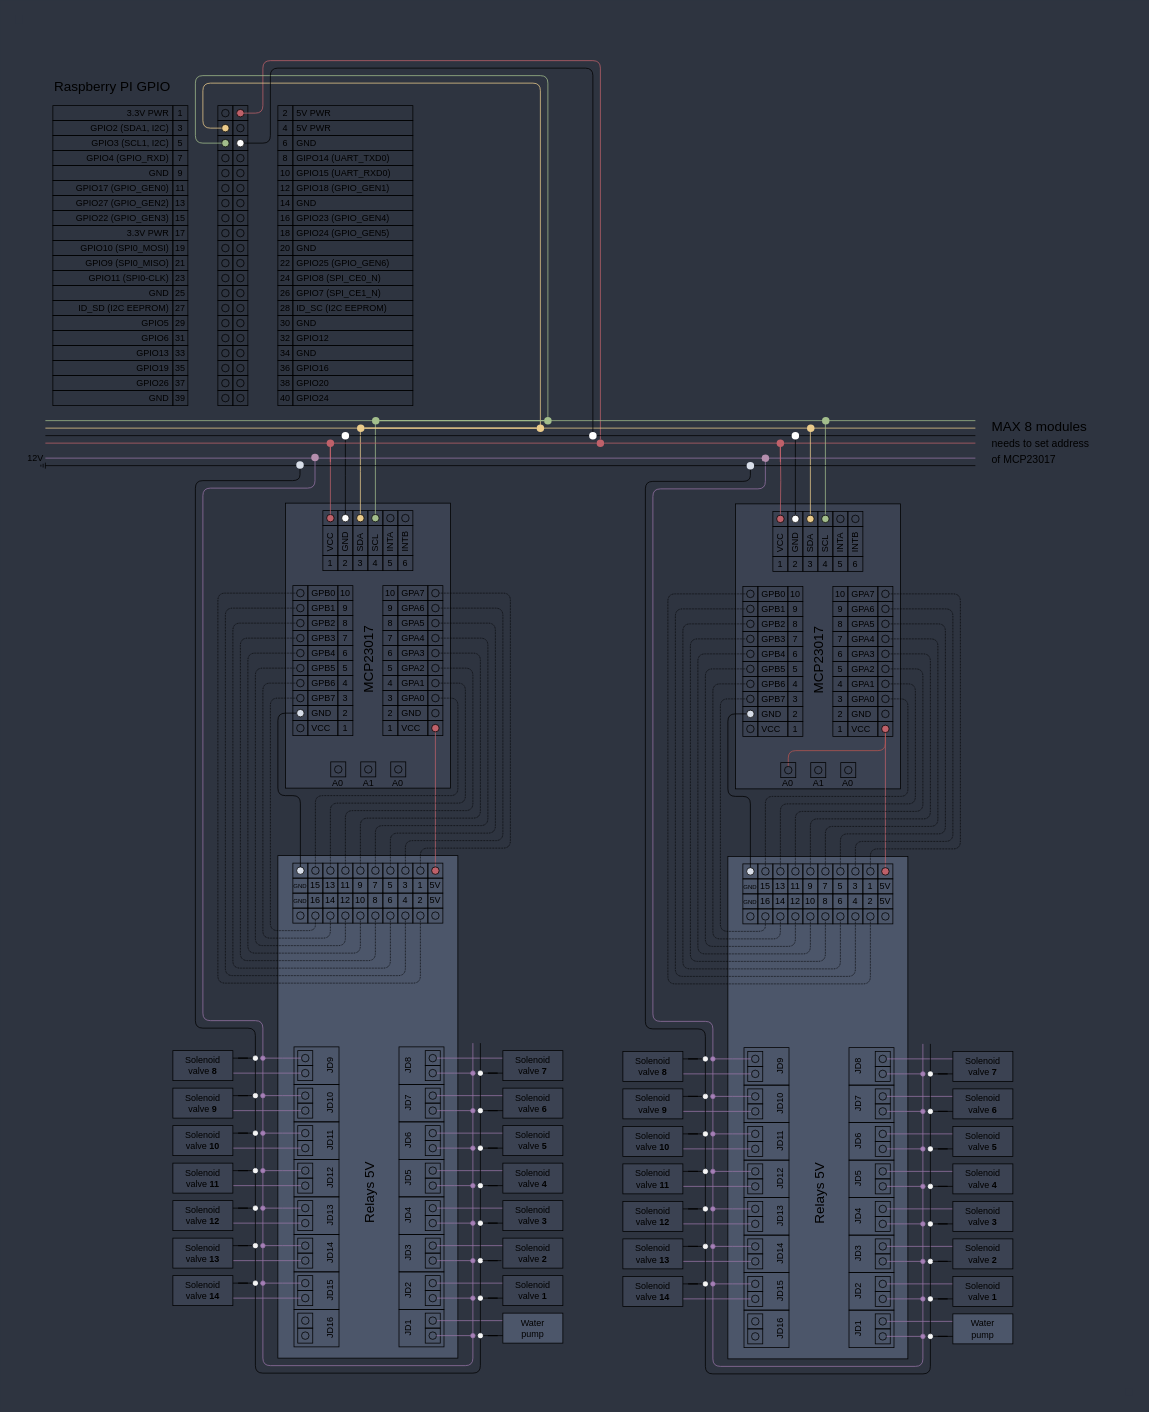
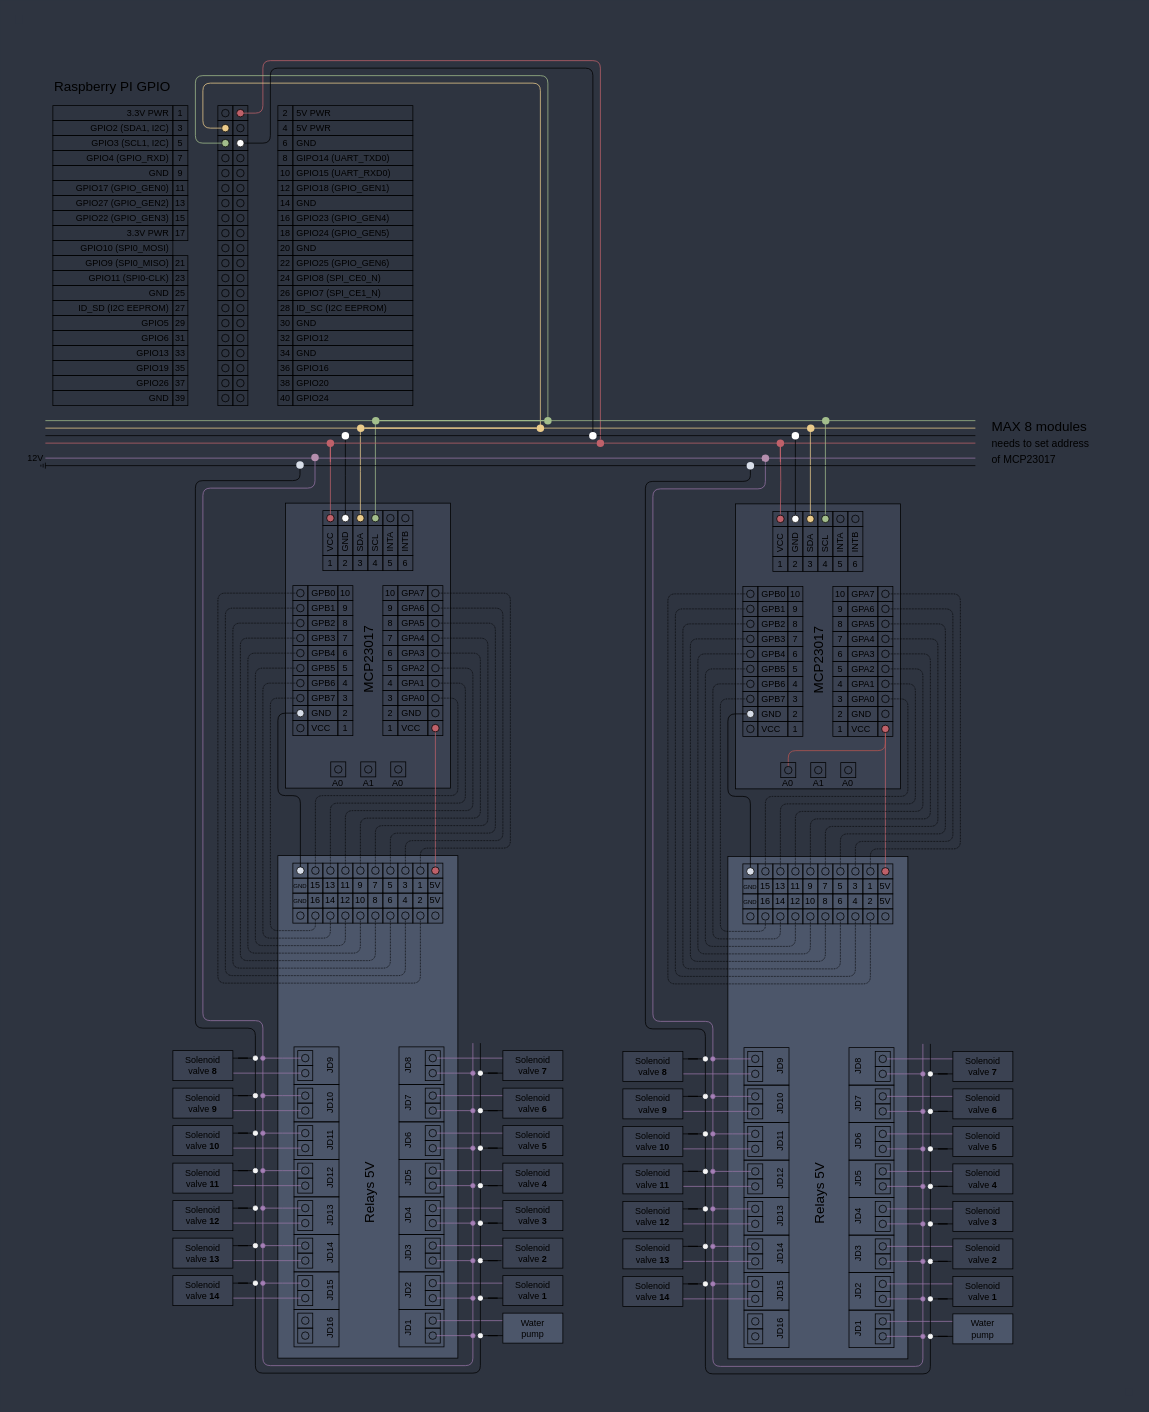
- <mxCell id="448" value="19" style="rounded=0;whiteSpace=wrap;html=1;fillColor=none;" parent="1" vertex="1"><mxGeometry x="230" y="320" width="20" height="20" as="geometry" /></mxCell>
